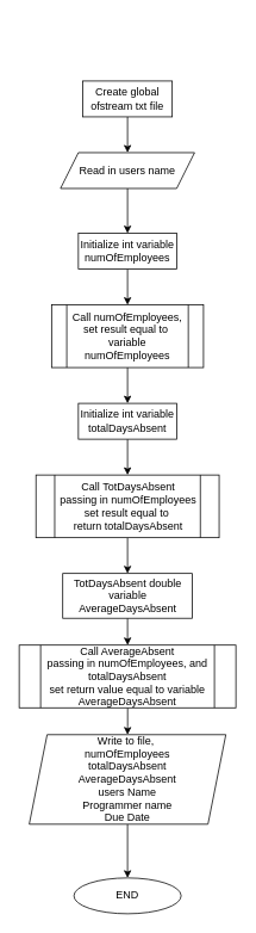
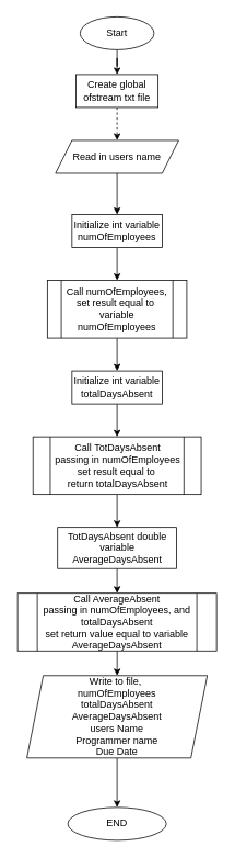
+ <mxCell id="3" value="Start" style="ellipse;whiteSpace=wrap;html=1;" parent="1" vertex="1"><mxGeometry x="97" y="20" width="90" height="40" as="geometry" /></mxCell>
+ <mxCell id="2" value="" style="edgeStyle=orthogonalEdgeStyle;rounded=0;orthogonalLoop=1;jettySize=auto;html=1;" parent="1" source="3" target="7" edge="1"><mxGeometry relative="1" as="geometry" /></mxCell>
- <mxCell id="6" value="" style="edgeStyle=orthogonalEdgeStyle;rounded=0;orthogonalLoop=1;jettySize=auto;html=1;" parent="1" source="7" target="22" edge="1"><mxGeometry relative="1" as="geometry" /></mxCell>
+ <mxCell id="6" value="" style="edgeStyle=orthogonalEdgeStyle;rounded=0;orthogonalLoop=1;jettySize=auto;html=1;dashed=1;" parent="1" source="7" target="22" edge="1"><mxGeometry relative="1" as="geometry" /></mxCell>
